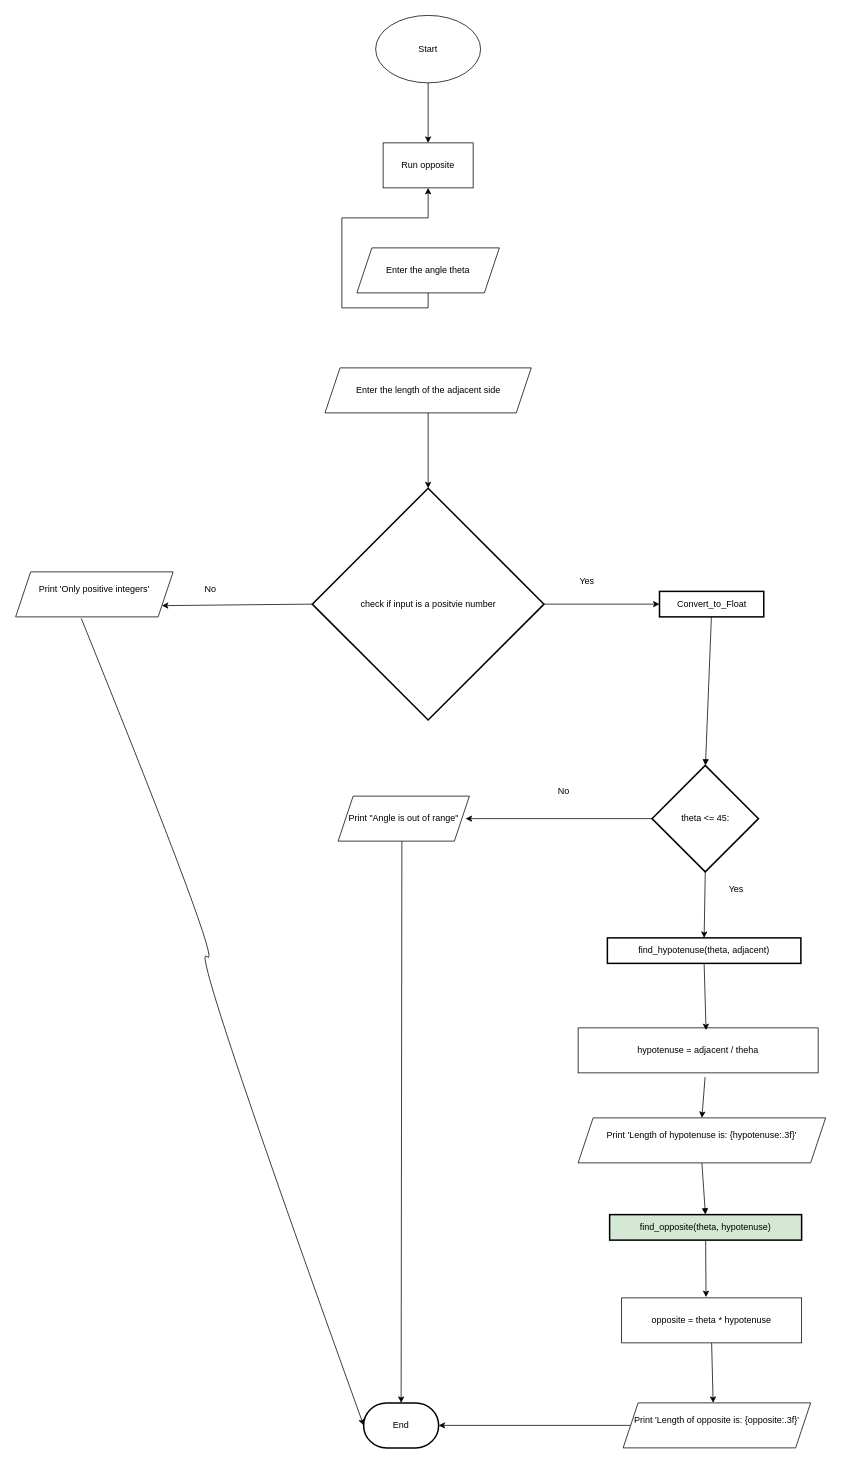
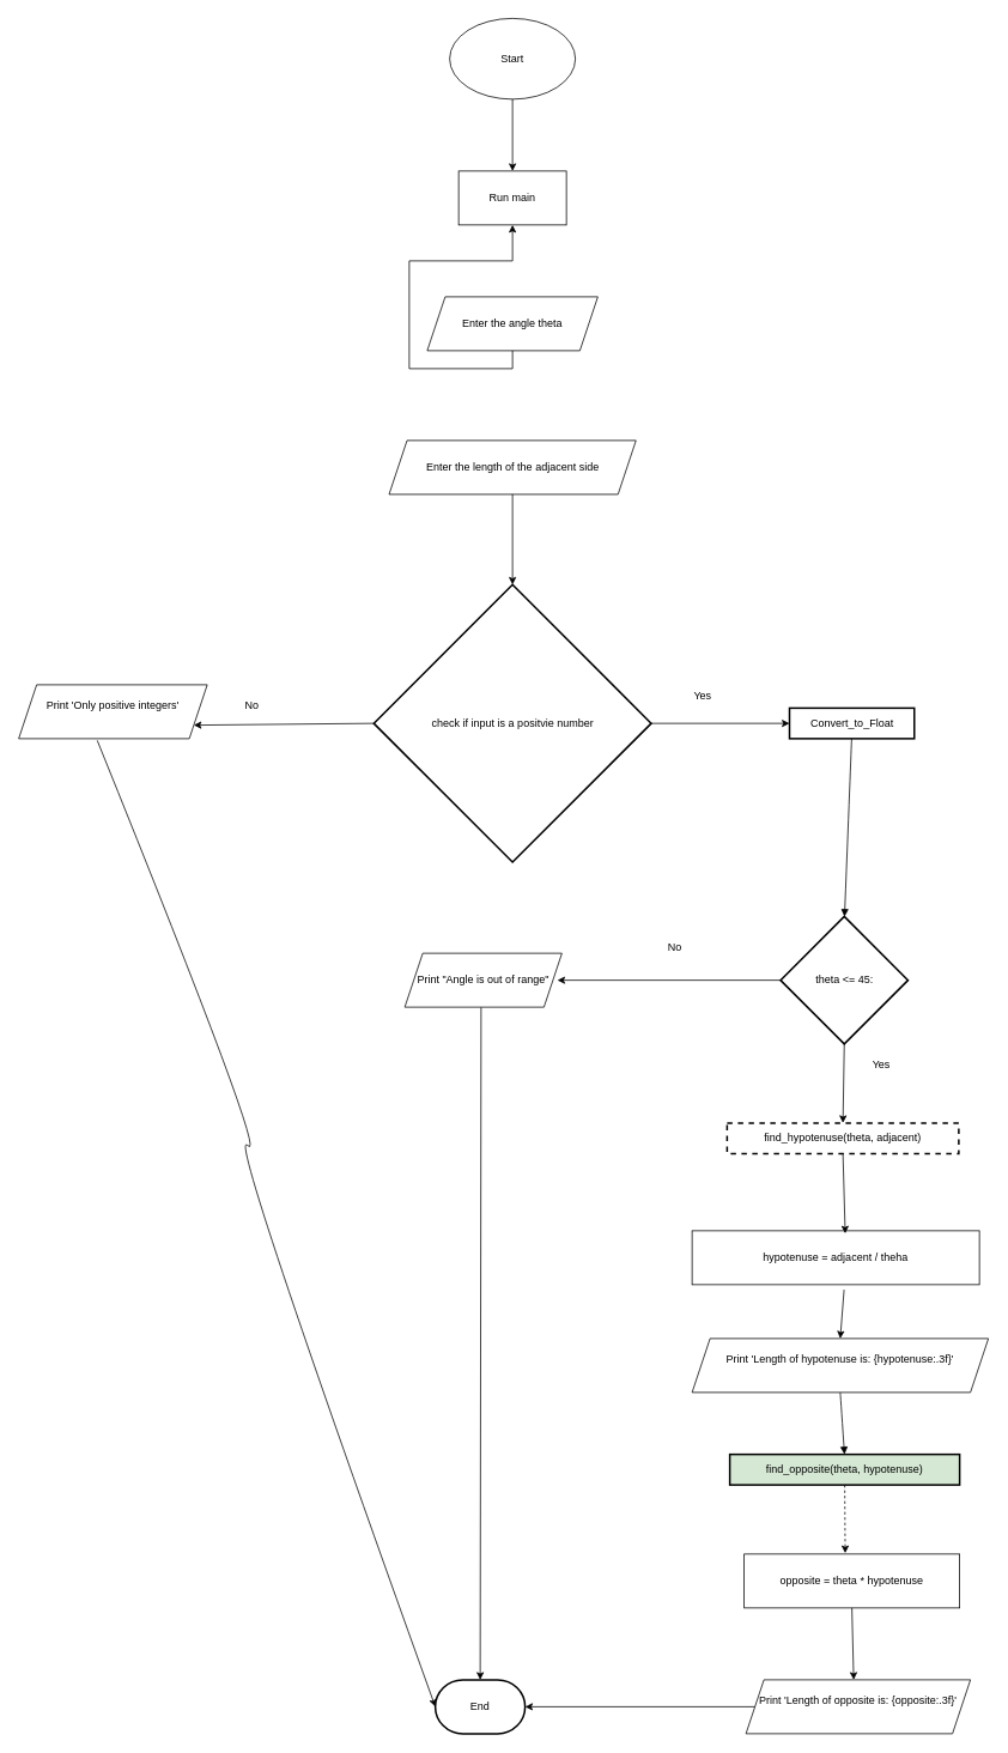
- <mxCell id="36" value="Run opposite" style="rounded=0;whiteSpace=wrap;html=1;" vertex="1" parent="1"><mxGeometry x="510" y="190" width="120" height="60" as="geometry" /></mxCell>
+ <mxCell id="36" value="Run main" style="rounded=0;whiteSpace=wrap;html=1;" vertex="1" parent="1"><mxGeometry x="510" y="190" width="120" height="60" as="geometry" /></mxCell>
- <mxCell id="5" value="find_hypotenuse(theta, adjacent)" style="whiteSpace=wrap;strokeWidth=2;" vertex="1" parent="1"><mxGeometry x="809" y="1250" width="258" height="34" as="geometry" /></mxCell>
+ <mxCell id="5" value="find_hypotenuse(theta, adjacent)" style="whiteSpace=wrap;strokeWidth=2;dashed=1;" vertex="1" parent="1"><mxGeometry x="809" y="1250" width="258" height="34" as="geometry" /></mxCell>
- <mxCell id="18" value="" style="endArrow=classic;html=1;rounded=0;exitX=0.5;exitY=1;exitDx=0;exitDy=0;entryX=0.469;entryY=-0.017;entryDx=0;entryDy=0;entryPerimeter=0;" edge="1" parent="1" source="6" target="17"><mxGeometry width="50" height="50" relative="1" as="geometry"><mxPoint x="870" y="1720" as="sourcePoint" /><mxPoint x="940" y="1720" as="targetPoint" /></mxGeometry></mxCell>
+ <mxCell id="18" value="" style="endArrow=classic;html=1;rounded=0;exitX=0.5;exitY=1;exitDx=0;exitDy=0;entryX=0.469;entryY=-0.017;entryDx=0;entryDy=0;entryPerimeter=0;dashed=1;" edge="1" parent="1" source="6" target="17"><mxGeometry width="50" height="50" relative="1" as="geometry"><mxPoint x="870" y="1720" as="sourcePoint" /><mxPoint x="940" y="1720" as="targetPoint" /></mxGeometry></mxCell>
